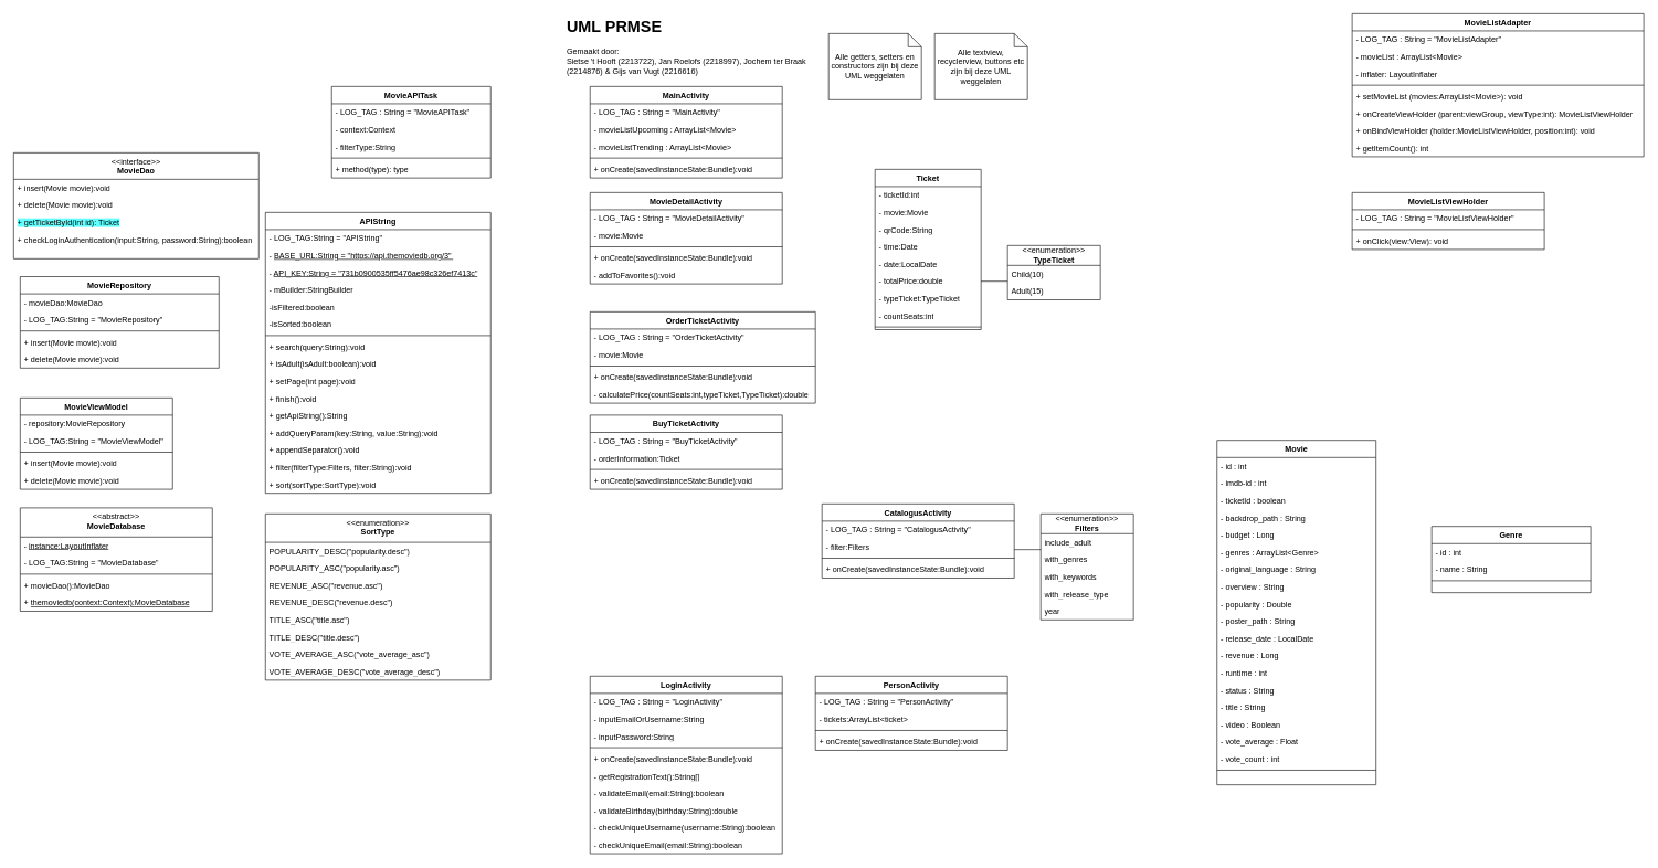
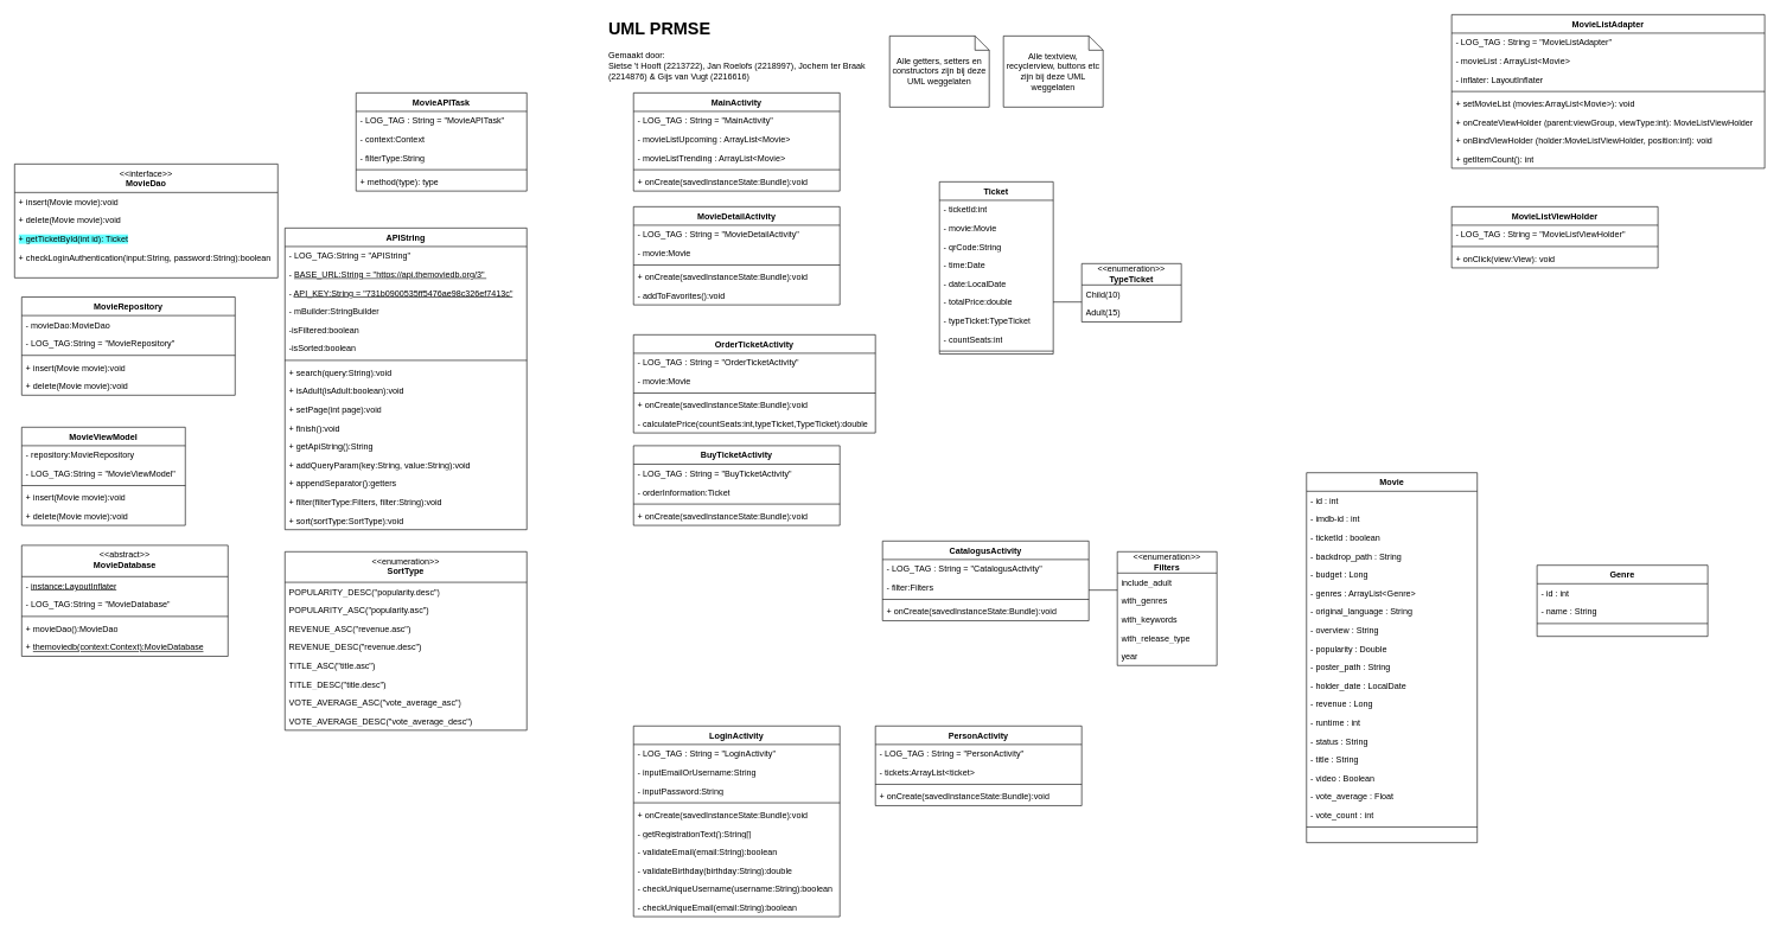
- <mxCell id="139" value="+ appendSeparator():void" style="text;strokeColor=none;fillColor=none;align=left;verticalAlign=top;spacingLeft=4;spacingRight=4;overflow=hidden;rotatable=0;points=[[0,0.5],[1,0.5]];portConstraint=eastwest;whiteSpace=wrap;html=1;" parent="125" vertex="1"><mxGeometry y="346" width="340" height="26" as="geometry" /></mxCell>
+ <mxCell id="139" value="+ appendSeparator():getters" style="text;strokeColor=none;fillColor=none;align=left;verticalAlign=top;spacingLeft=4;spacingRight=4;overflow=hidden;rotatable=0;points=[[0,0.5],[1,0.5]];portConstraint=eastwest;whiteSpace=wrap;html=1;" parent="125" vertex="1"><mxGeometry y="346" width="340" height="26" as="geometry" /></mxCell>
- <mxCell id="81" value="- release_date : LocalDate" style="text;align=left;verticalAlign=top;spacingLeft=4;spacingRight=4;overflow=hidden;rotatable=0;points=[[0,0.5],[1,0.5]];portConstraint=eastwest;" parent="70" vertex="1"><mxGeometry y="286" width="240" height="26" as="geometry" /></mxCell>
+ <mxCell id="81" value="- holder_date : LocalDate" style="text;align=left;verticalAlign=top;spacingLeft=4;spacingRight=4;overflow=hidden;rotatable=0;points=[[0,0.5],[1,0.5]];portConstraint=eastwest;" parent="70" vertex="1"><mxGeometry y="286" width="240" height="26" as="geometry" /></mxCell>
